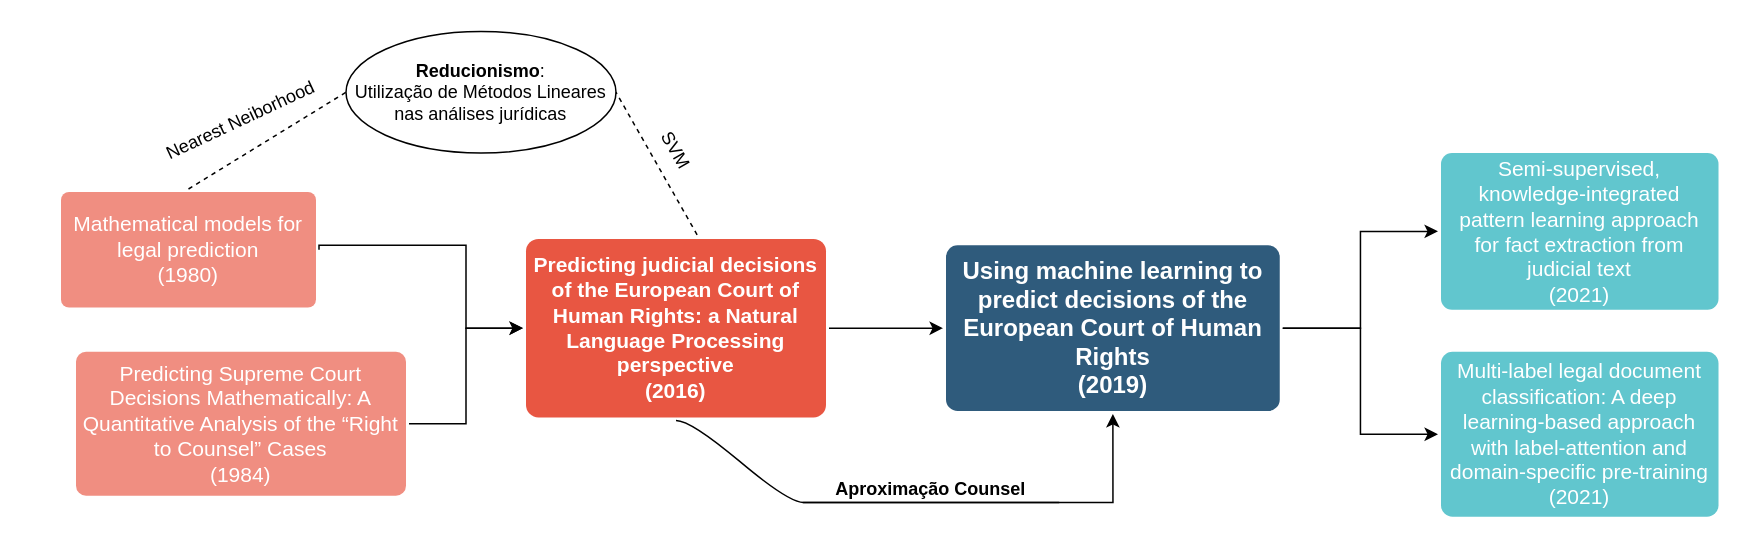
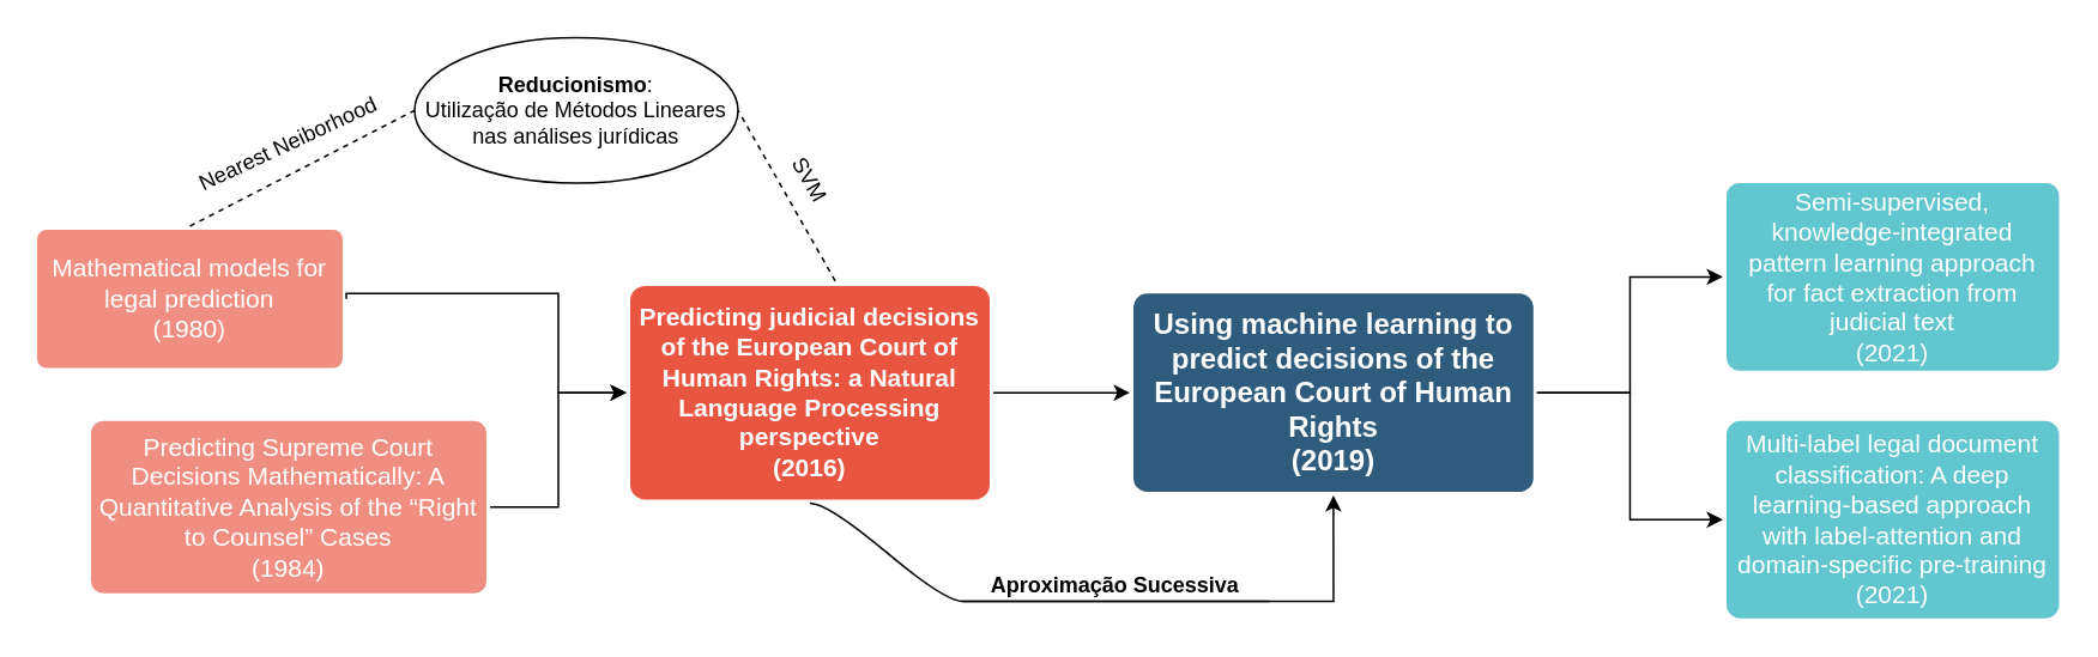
- <mxCell id="8" value="Mathematical models for legal prediction&lt;br&gt;(1980)" style="rounded=1;whiteSpace=wrap;html=1;shadow=0;labelBackgroundColor=none;strokeColor=none;strokeWidth=3;fillColor=#f08e81;fontFamily=Helvetica;fontSize=14;fontColor=#FFFFFF;align=center;spacing=5;fontStyle=0;arcSize=7;perimeterSpacing=2;" parent="1" vertex="1"><mxGeometry x="40" y="127.5" width="170" height="77" as="geometry" /></mxCell>
+ <mxCell id="8" value="Mathematical models for legal prediction&lt;br&gt;(1980)" style="rounded=1;whiteSpace=wrap;html=1;shadow=0;labelBackgroundColor=none;strokeColor=none;strokeWidth=3;fillColor=#f08e81;fontFamily=Helvetica;fontSize=14;fontColor=#FFFFFF;align=center;spacing=5;fontStyle=0;arcSize=7;perimeterSpacing=2;" parent="1" vertex="1"><mxGeometry x="20" y="127.5" width="170" height="77" as="geometry" /></mxCell>
- <mxCell id="14" value="&lt;b&gt;Aproximação Counsel&lt;/b&gt;" style="whiteSpace=wrap;html=1;shape=partialRectangle;top=0;left=0;bottom=1;right=0;points=[[0,1],[1,1]];fillColor=none;align=center;verticalAlign=bottom;routingCenterY=0.5;snapToPoint=1;recursiveResize=0;autosize=1;treeFolding=1;treeMoving=1;newEdgeStyle={&quot;edgeStyle&quot;:&quot;entityRelationEdgeStyle&quot;,&quot;startArrow&quot;:&quot;none&quot;,&quot;endArrow&quot;:&quot;none&quot;,&quot;segment&quot;:10,&quot;curved&quot;:1};" vertex="1" parent="1"><mxGeometry x="535" y="314.5" width="170" height="20" as="geometry" /></mxCell>
+ <mxCell id="14" value="&lt;b&gt;Aproximação Sucessiva&lt;/b&gt;" style="whiteSpace=wrap;html=1;shape=partialRectangle;top=0;left=0;bottom=1;right=0;points=[[0,1],[1,1]];fillColor=none;align=center;verticalAlign=bottom;routingCenterY=0.5;snapToPoint=1;recursiveResize=0;autosize=1;treeFolding=1;treeMoving=1;newEdgeStyle={&quot;edgeStyle&quot;:&quot;entityRelationEdgeStyle&quot;,&quot;startArrow&quot;:&quot;none&quot;,&quot;endArrow&quot;:&quot;none&quot;,&quot;segment&quot;:10,&quot;curved&quot;:1};" vertex="1" parent="1"><mxGeometry x="535" y="314.5" width="170" height="20" as="geometry" /></mxCell>
